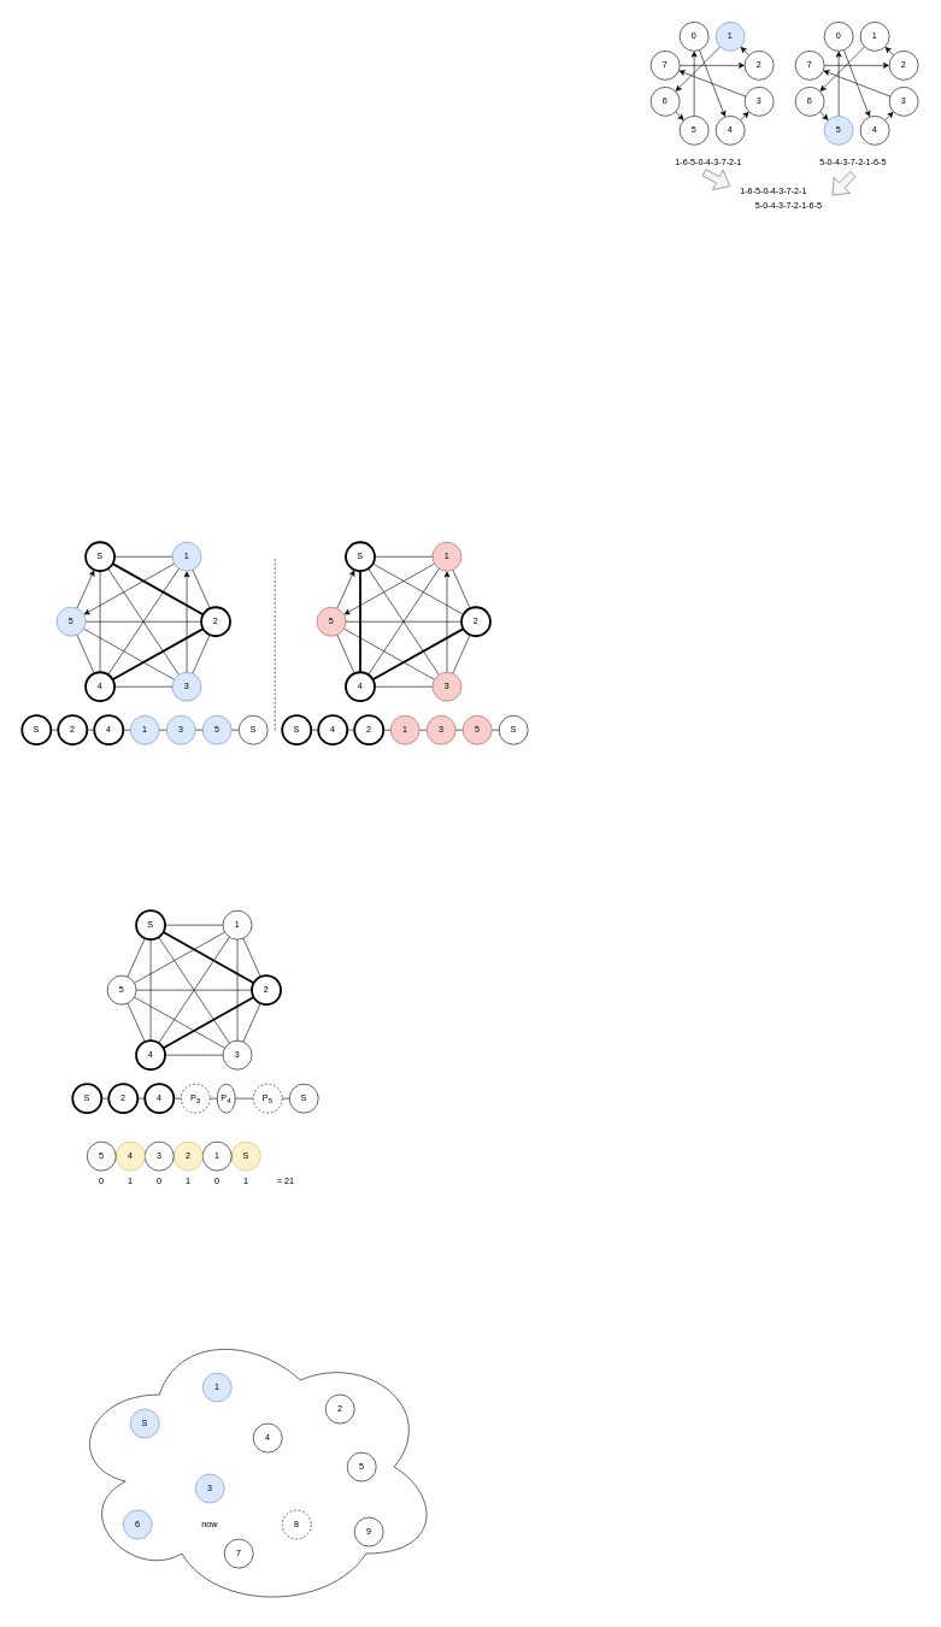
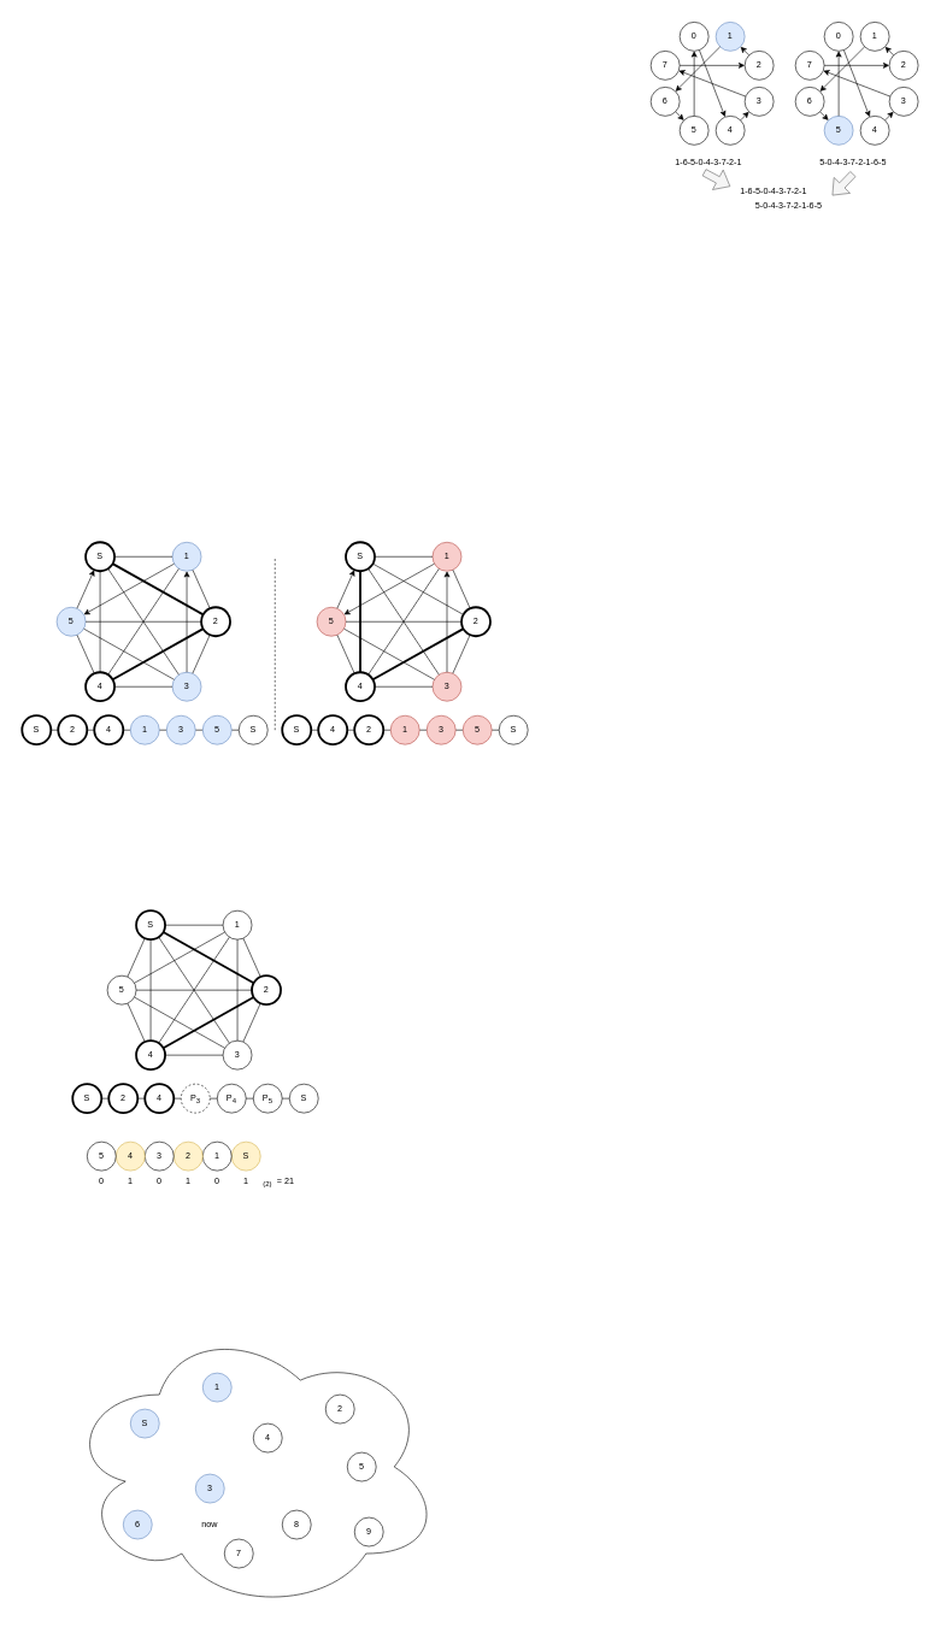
- <mxCell id="92" value="P&lt;sub&gt;4&lt;/sub&gt;" style="ellipse;whiteSpace=wrap;html=1;aspect=fixed;" vertex="1" parent="1"><mxGeometry x="300" y="1500" width="25" height="40" as="geometry" /></mxCell>
+ <mxCell id="92" value="P&lt;sub&gt;4&lt;/sub&gt;" style="ellipse;whiteSpace=wrap;html=1;aspect=fixed;" vertex="1" parent="1"><mxGeometry x="300" y="1500" width="40" height="40" as="geometry" /></mxCell>
- <mxCell id="91" value="P&lt;sub&gt;5&lt;/sub&gt;" style="ellipse;whiteSpace=wrap;html=1;aspect=fixed;dashed=1;" vertex="1" parent="1"><mxGeometry x="350" y="1500" width="40" height="40" as="geometry" /></mxCell>
+ <mxCell id="91" value="P&lt;sub&gt;5&lt;/sub&gt;" style="ellipse;whiteSpace=wrap;html=1;aspect=fixed;" vertex="1" parent="1"><mxGeometry x="350" y="1500" width="40" height="40" as="geometry" /></mxCell>
+ <mxCell id="108" value="&lt;sub&gt;(2)&lt;/sub&gt;" style="text;html=1;align=center;verticalAlign=middle;whiteSpace=wrap;rounded=0;" vertex="1" parent="1"><mxGeometry x="360" y="1620" width="20" height="30" as="geometry" /></mxCell>
- <mxCell id="115" value="8" style="ellipse;whiteSpace=wrap;html=1;aspect=fixed;dashed=1;" vertex="1" parent="1"><mxGeometry x="390" y="2090" width="40" height="40" as="geometry" /></mxCell>
+ <mxCell id="115" value="8" style="ellipse;whiteSpace=wrap;html=1;aspect=fixed;" vertex="1" parent="1"><mxGeometry x="390" y="2090" width="40" height="40" as="geometry" /></mxCell>
